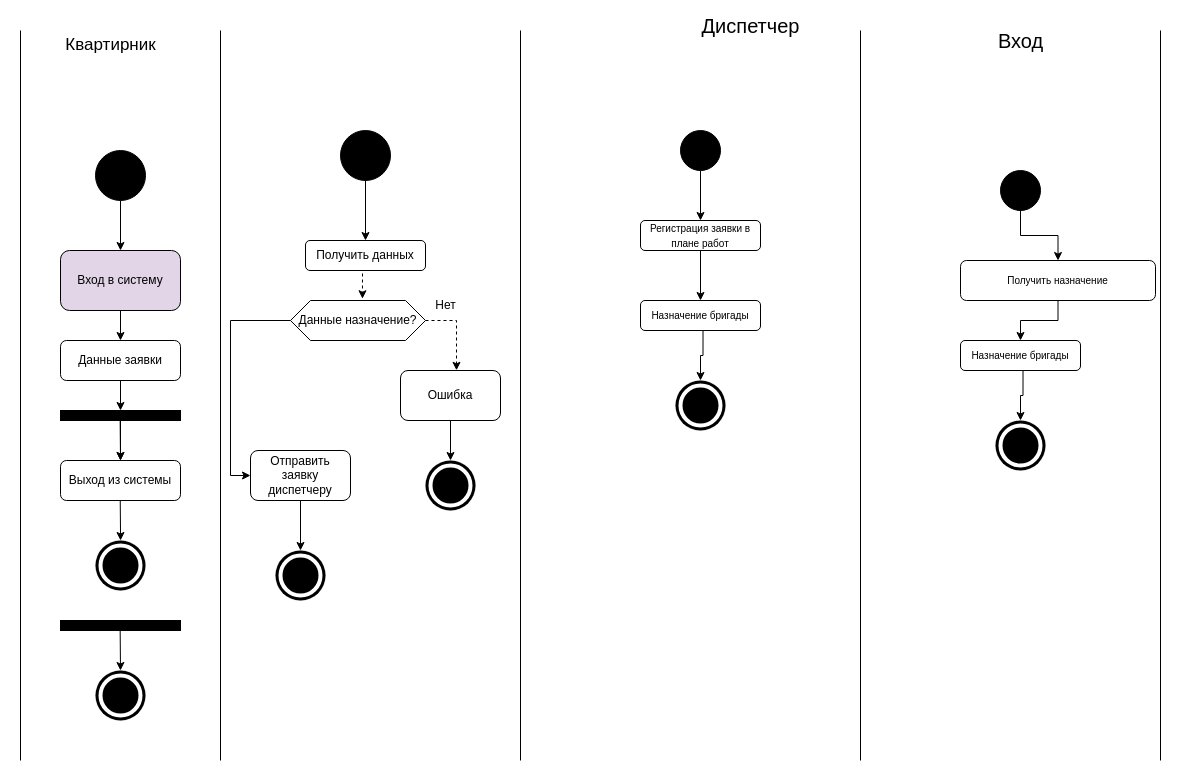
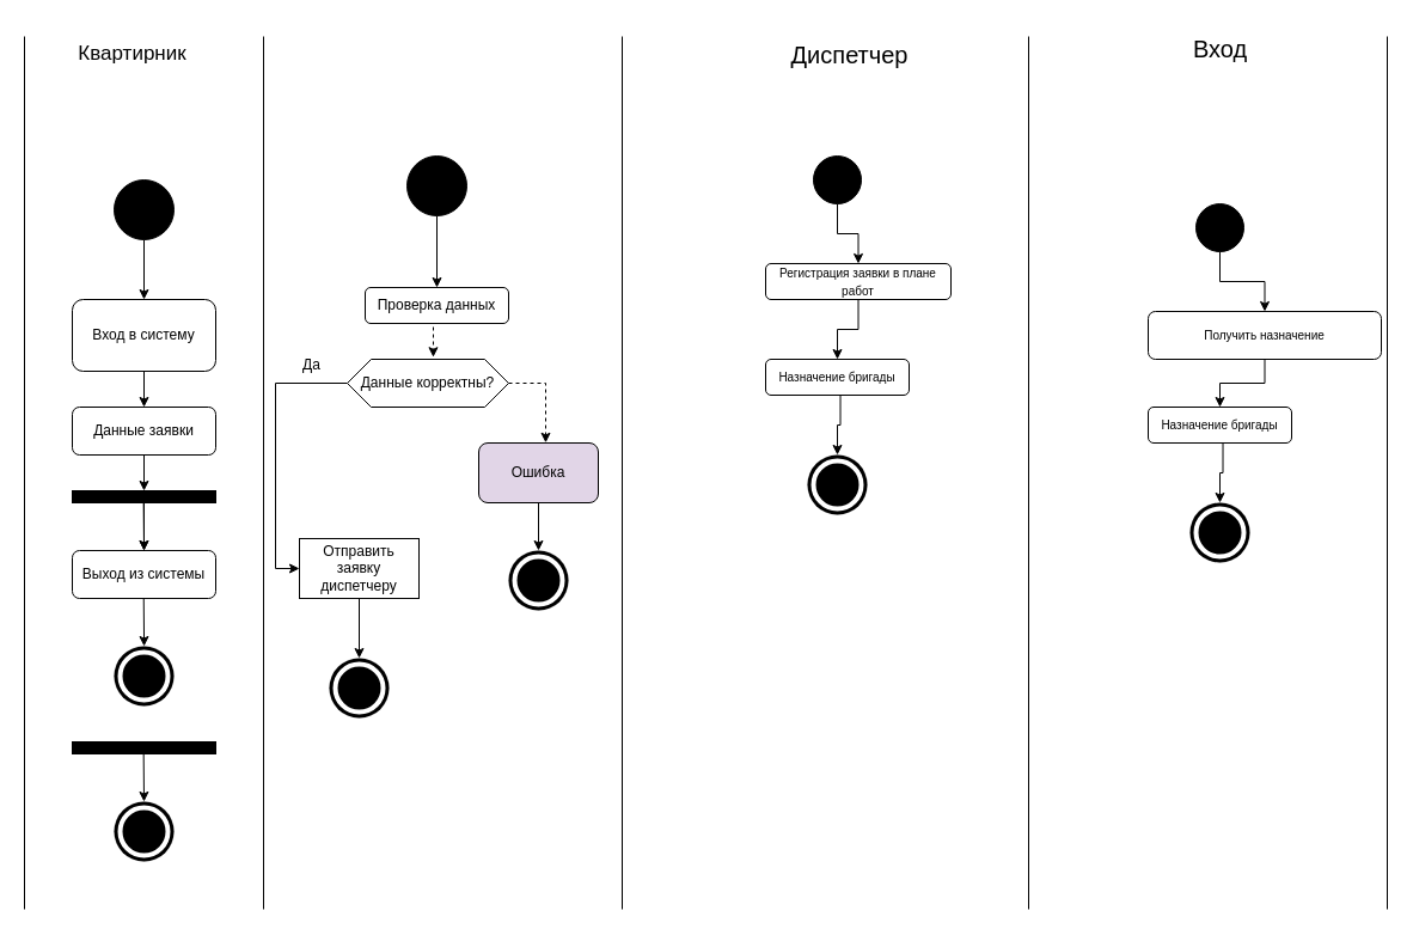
- <mxCell id="46" value="&lt;font style=&quot;font-size: 20px;&quot;&gt;Диспетчер&lt;/font&gt;" style="text;html=1;align=center;verticalAlign=middle;resizable=0;points=[];autosize=1;strokeColor=none;fillColor=none;" vertex="1" parent="1"><mxGeometry x="690" y="5" width="120" height="40" as="geometry" /></mxCell>
+ <mxCell id="46" value="&lt;font style=&quot;font-size: 20px;&quot;&gt;Диспетчер&lt;/font&gt;" style="text;html=1;align=center;verticalAlign=middle;resizable=0;points=[];autosize=1;strokeColor=none;fillColor=none;" vertex="1" parent="1"><mxGeometry x="650" y="25" width="120" height="40" as="geometry" /></mxCell>
- <mxCell id="43" value="&lt;font style=&quot;font-size: 10px;&quot;&gt;Регистрация заявки в плане работ&lt;/font&gt;" style="rounded=1;whiteSpace=wrap;html=1;" vertex="1" parent="1"><mxGeometry x="640" y="220" width="120" height="30" as="geometry" /></mxCell>
+ <mxCell id="43" value="&lt;font style=&quot;font-size: 10px;&quot;&gt;Регистрация заявки в плане работ&lt;/font&gt;" style="rounded=1;whiteSpace=wrap;html=1;" vertex="1" parent="1"><mxGeometry x="640" y="220" width="155" height="30" as="geometry" /></mxCell>
- <mxCell id="24" value="Получить данных" style="rounded=1;whiteSpace=wrap;html=1;" vertex="1" parent="1"><mxGeometry x="305" y="240" width="120" height="30" as="geometry" /></mxCell>
+ <mxCell id="24" value="Проверка данных" style="rounded=1;whiteSpace=wrap;html=1;" vertex="1" parent="1"><mxGeometry x="305" y="240" width="120" height="30" as="geometry" /></mxCell>
- <mxCell id="3" value="Вход в систему" style="rounded=1;whiteSpace=wrap;html=1;fillColor=#e1d5e7;" vertex="1" parent="1"><mxGeometry x="60" y="250" width="120" height="60" as="geometry" /></mxCell>
+ <mxCell id="3" value="Вход в систему" style="rounded=1;whiteSpace=wrap;html=1;" vertex="1" parent="1"><mxGeometry x="60" y="250" width="120" height="60" as="geometry" /></mxCell>
+ <mxCell id="37" value="Да" style="text;html=1;align=center;verticalAlign=middle;resizable=0;points=[];autosize=1;strokeColor=none;fillColor=none;" vertex="1" parent="1"><mxGeometry x="240" y="290" width="40" height="30" as="geometry" /></mxCell>
- <mxCell id="38" value="Нет" style="text;html=1;align=center;verticalAlign=middle;resizable=0;points=[];autosize=1;strokeColor=none;fillColor=none;" vertex="1" parent="1"><mxGeometry x="425" y="290" width="40" height="30" as="geometry" /></mxCell>
- <mxCell id="26" value="Данные назначение?" style="shape=hexagon;perimeter=hexagonPerimeter2;whiteSpace=wrap;html=1;fixedSize=1;" vertex="1" parent="1"><mxGeometry x="290" y="300" width="135" height="40" as="geometry" /></mxCell>
+ <mxCell id="26" value="Данные корректны?" style="shape=hexagon;perimeter=hexagonPerimeter2;whiteSpace=wrap;html=1;fixedSize=1;" vertex="1" parent="1"><mxGeometry x="290" y="300" width="135" height="40" as="geometry" /></mxCell>
- <mxCell id="28" value="Ошибка" style="rounded=1;whiteSpace=wrap;html=1;" vertex="1" parent="1"><mxGeometry x="400" y="370" width="100" height="50" as="geometry" /></mxCell>
+ <mxCell id="28" value="Ошибка" style="rounded=1;whiteSpace=wrap;html=1;fillColor=#e1d5e7;" vertex="1" parent="1"><mxGeometry x="400" y="370" width="100" height="50" as="geometry" /></mxCell>
- <mxCell id="30" value="Отправить заявку диспетчеру" style="rounded=1;whiteSpace=wrap;html=1;" vertex="1" parent="1"><mxGeometry x="250" y="450" width="100" height="50" as="geometry" /></mxCell>
+ <mxCell id="30" value="Отправить заявку диспетчеру" style="whiteSpace=wrap;html=1;rounded=0;" vertex="1" parent="1"><mxGeometry x="250" y="450" width="100" height="50" as="geometry" /></mxCell>
